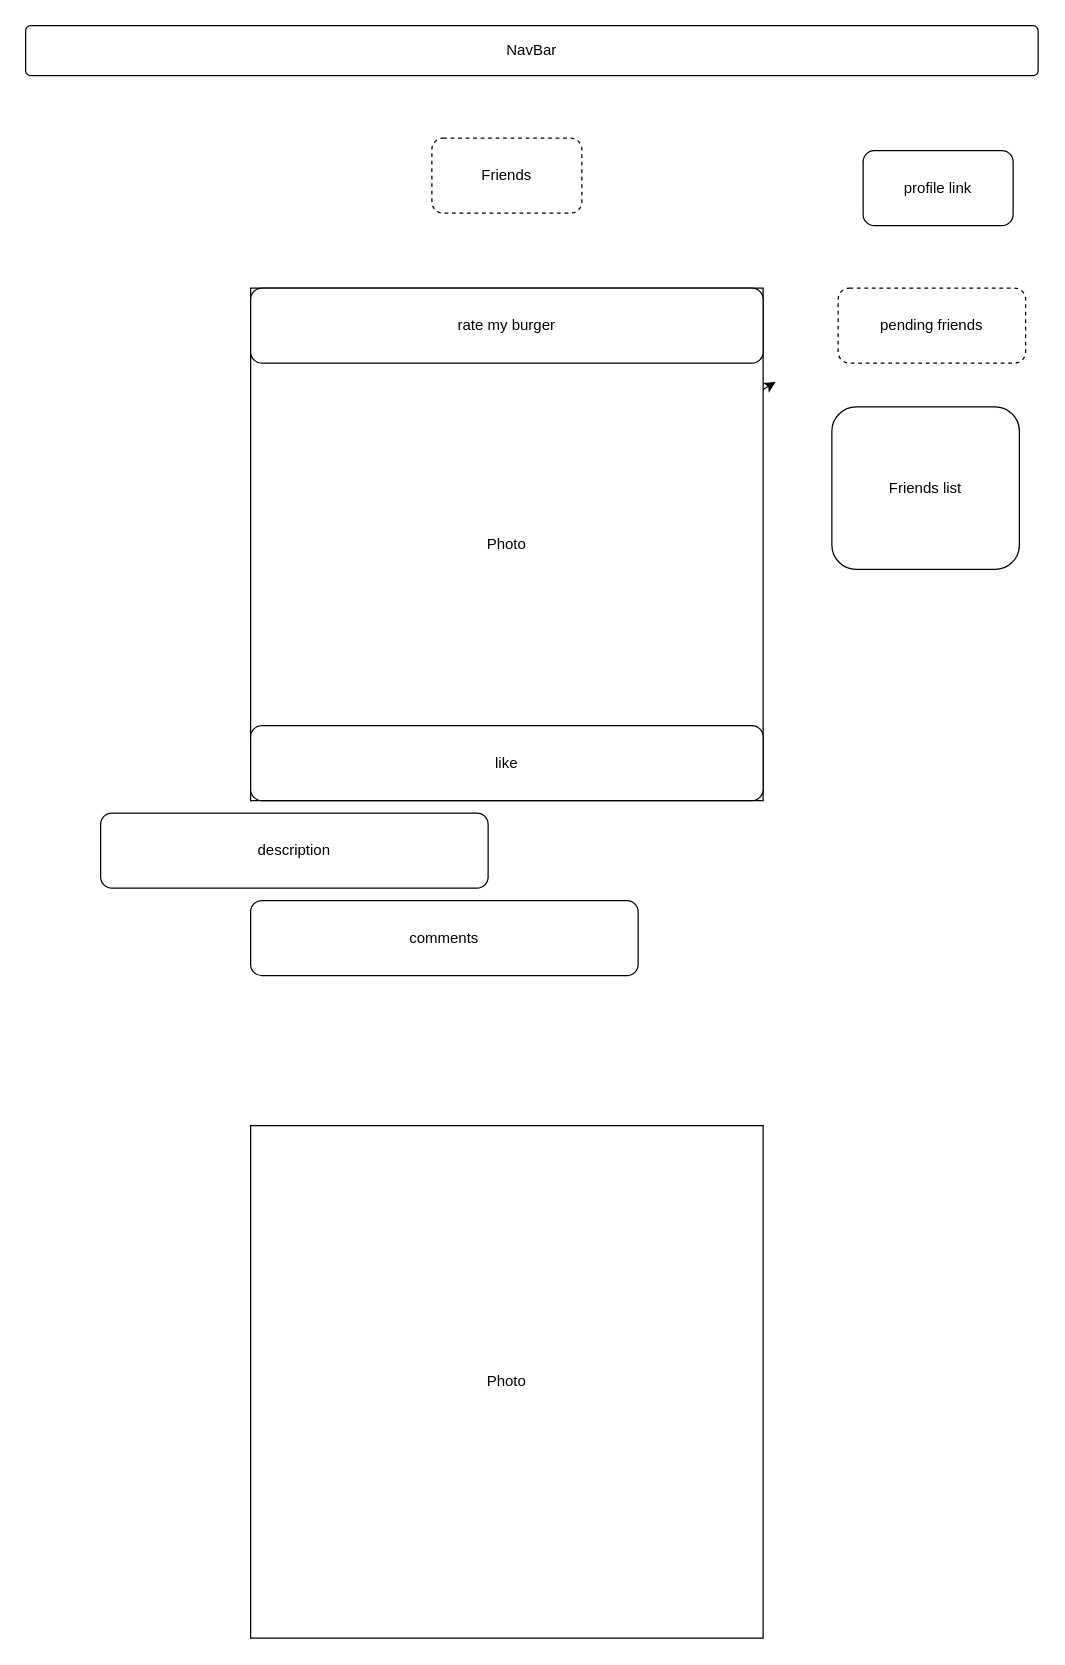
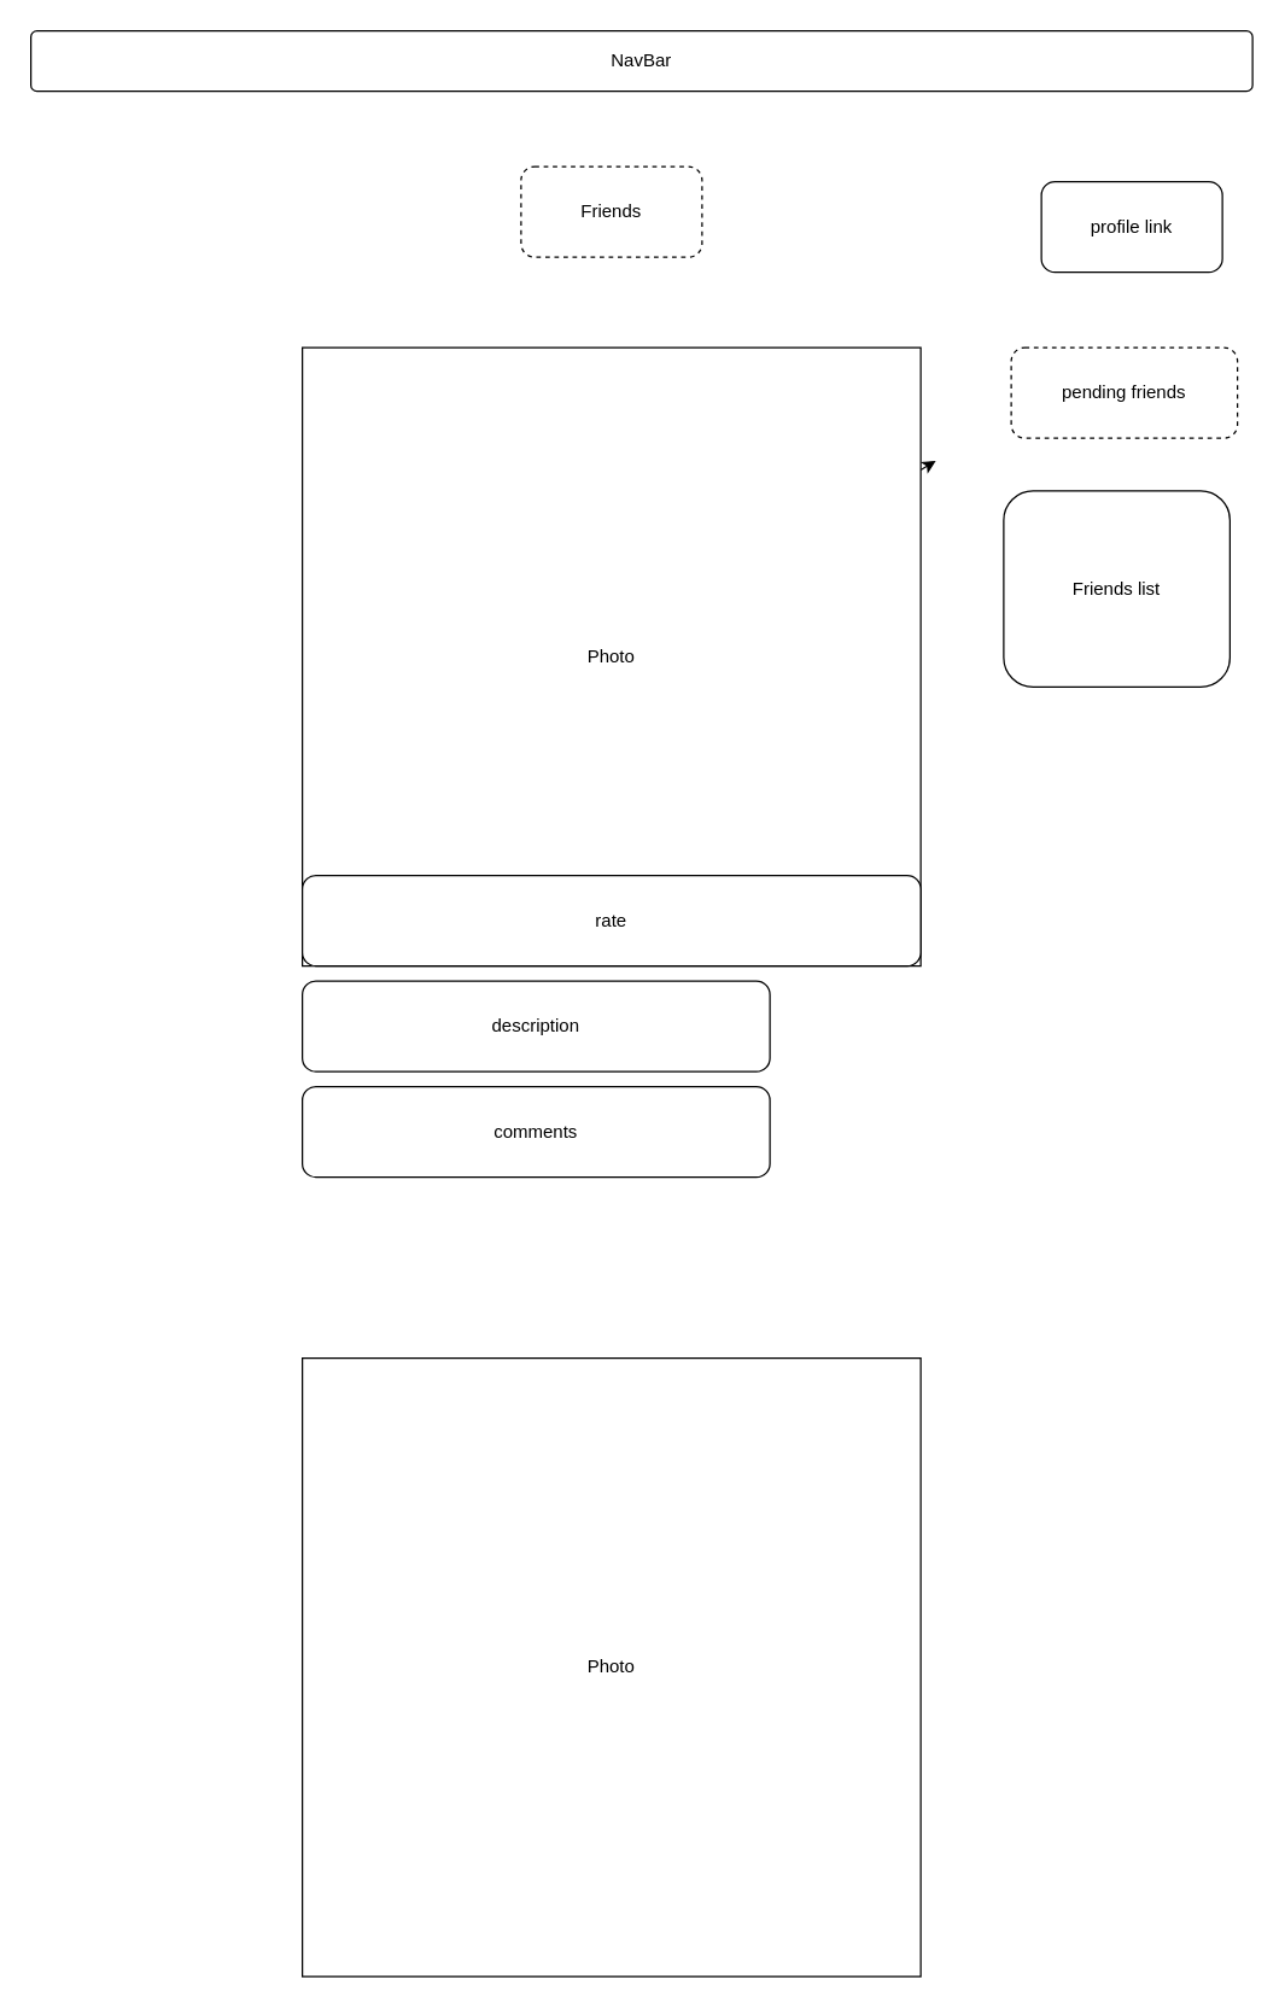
- <mxCell id="7" value="rate my burger" style="rounded=1;whiteSpace=wrap;html=1;" parent="1" vertex="1"><mxGeometry x="200" y="230" width="410" height="60" as="geometry" /></mxCell>
- <mxCell id="9" value="like" style="rounded=1;whiteSpace=wrap;html=1;" parent="1" vertex="1"><mxGeometry x="200" y="580" width="410" height="60" as="geometry" /></mxCell>
+ <mxCell id="9" value="rate" style="rounded=1;whiteSpace=wrap;html=1;" parent="1" vertex="1"><mxGeometry x="200" y="580" width="410" height="60" as="geometry" /></mxCell>
- <mxCell id="8" value="description" style="rounded=1;whiteSpace=wrap;html=1;" parent="1" vertex="1"><mxGeometry x="80" y="650" width="310" height="60" as="geometry" /></mxCell>
+ <mxCell id="8" value="description" style="rounded=1;whiteSpace=wrap;html=1;" parent="1" vertex="1"><mxGeometry x="200" y="650" width="310" height="60" as="geometry" /></mxCell>
